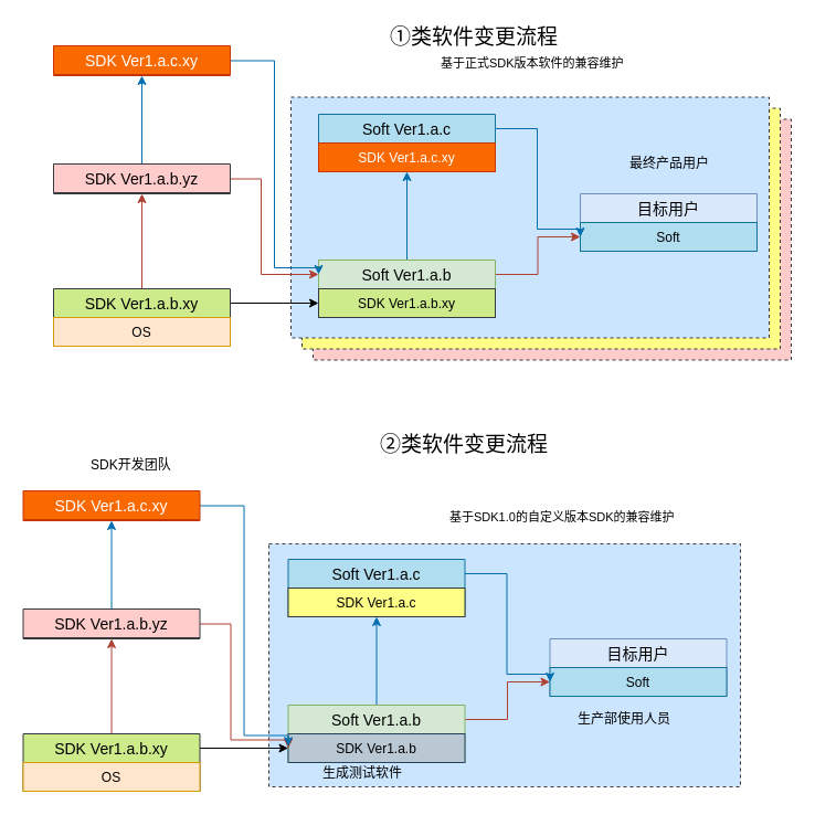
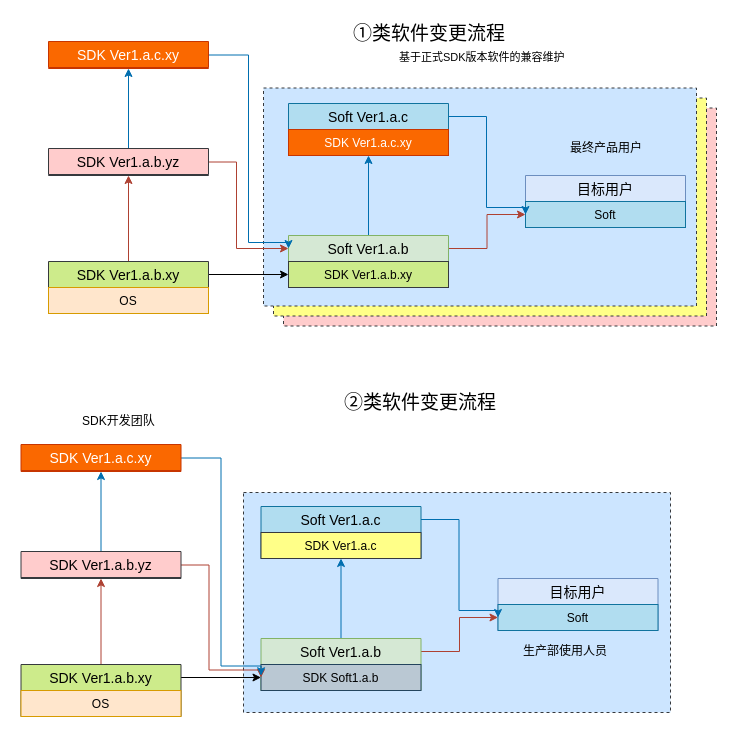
- <mxCell id="48" value="&lt;font style=&quot;font-size: 11px&quot;&gt;基于SDK1.0的自定义版本SDK的兼容维护&lt;/font&gt;" style="text;html=1;resizable=0;points=[];autosize=1;align=left;verticalAlign=top;spacingTop=-4;fontSize=19;" vertex="1" parent="1"><mxGeometry x="405" y="451.5" width="233" height="25" as="geometry" /></mxCell>
- <mxCell id="33" value="SDK Ver1.a.b" style="text;strokeColor=#23445d;fillColor=#bac8d3;spacingLeft=4;spacingRight=4;overflow=hidden;rotatable=0;points=[[0,0.5],[1,0.5]];portConstraint=eastwest;fontSize=12;align=center;" vertex="1" parent="32"><mxGeometry y="26" width="160" height="26" as="geometry" /></mxCell>
+ <mxCell id="33" value="SDK Soft1.a.b" style="text;strokeColor=#23445d;fillColor=#bac8d3;spacingLeft=4;spacingRight=4;overflow=hidden;rotatable=0;points=[[0,0.5],[1,0.5]];portConstraint=eastwest;fontSize=12;align=center;" vertex="1" parent="32"><mxGeometry y="26" width="160" height="26" as="geometry" /></mxCell>
- <mxCell id="37" value="生成测试软件" style="text;html=1;resizable=0;points=[];autosize=1;align=left;verticalAlign=top;spacingTop=-4;" vertex="1" parent="1"><mxGeometry x="289.5" y="690" width="82" height="14" as="geometry" /></mxCell>
